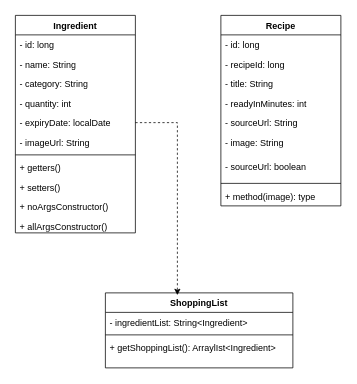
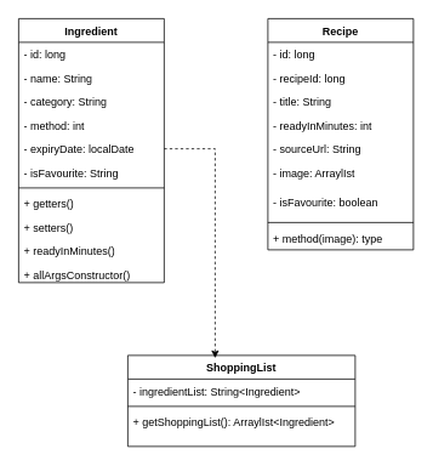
- <mxCell id="6" value="- quantity: int&lt;div&gt;&lt;br&gt;&lt;/div&gt;" style="text;strokeColor=none;fillColor=none;align=left;verticalAlign=top;spacingLeft=4;spacingRight=4;overflow=hidden;rotatable=0;points=[[0,0.5],[1,0.5]];portConstraint=eastwest;whiteSpace=wrap;html=1;" vertex="1" parent="2"><mxGeometry y="104" width="160" height="26" as="geometry" /></mxCell>
+ <mxCell id="6" value="- method: int&lt;div&gt;&lt;br&gt;&lt;/div&gt;" style="text;strokeColor=none;fillColor=none;align=left;verticalAlign=top;spacingLeft=4;spacingRight=4;overflow=hidden;rotatable=0;points=[[0,0.5],[1,0.5]];portConstraint=eastwest;whiteSpace=wrap;html=1;" vertex="1" parent="2"><mxGeometry y="104" width="160" height="26" as="geometry" /></mxCell>
- <mxCell id="8" value="- imageUrl: String&lt;div&gt;&lt;br&gt;&lt;/div&gt;" style="text;strokeColor=none;fillColor=none;align=left;verticalAlign=top;spacingLeft=4;spacingRight=4;overflow=hidden;rotatable=0;points=[[0,0.5],[1,0.5]];portConstraint=eastwest;whiteSpace=wrap;html=1;" vertex="1" parent="2"><mxGeometry y="156" width="160" height="26" as="geometry" /></mxCell>
+ <mxCell id="8" value="- isFavourite: String&lt;div&gt;&lt;br&gt;&lt;/div&gt;" style="text;strokeColor=none;fillColor=none;align=left;verticalAlign=top;spacingLeft=4;spacingRight=4;overflow=hidden;rotatable=0;points=[[0,0.5],[1,0.5]];portConstraint=eastwest;whiteSpace=wrap;html=1;" vertex="1" parent="2"><mxGeometry y="156" width="160" height="26" as="geometry" /></mxCell>
- <mxCell id="20" value="- image: String" style="text;strokeColor=none;fillColor=none;align=left;verticalAlign=top;spacingLeft=4;spacingRight=4;overflow=hidden;rotatable=0;points=[[0,0.5],[1,0.5]];portConstraint=eastwest;whiteSpace=wrap;html=1;" vertex="1" parent="14"><mxGeometry y="156" width="160" height="32" as="geometry" /></mxCell>
+ <mxCell id="20" value="- image: ArraylIst" style="text;strokeColor=none;fillColor=none;align=left;verticalAlign=top;spacingLeft=4;spacingRight=4;overflow=hidden;rotatable=0;points=[[0,0.5],[1,0.5]];portConstraint=eastwest;whiteSpace=wrap;html=1;" vertex="1" parent="14"><mxGeometry y="156" width="160" height="32" as="geometry" /></mxCell>
- <mxCell id="21" value="- sourceUrl: boolean" style="text;strokeColor=none;fillColor=none;align=left;verticalAlign=top;spacingLeft=4;spacingRight=4;overflow=hidden;rotatable=0;points=[[0,0.5],[1,0.5]];portConstraint=eastwest;whiteSpace=wrap;html=1;" vertex="1" parent="14"><mxGeometry y="188" width="160" height="32" as="geometry" /></mxCell>
+ <mxCell id="21" value="- isFavourite: boolean" style="text;strokeColor=none;fillColor=none;align=left;verticalAlign=top;spacingLeft=4;spacingRight=4;overflow=hidden;rotatable=0;points=[[0,0.5],[1,0.5]];portConstraint=eastwest;whiteSpace=wrap;html=1;" vertex="1" parent="14"><mxGeometry y="188" width="160" height="32" as="geometry" /></mxCell>
- <mxCell id="12" value="+ noArgsConstructor()" style="text;strokeColor=none;fillColor=none;align=left;verticalAlign=top;spacingLeft=4;spacingRight=4;overflow=hidden;rotatable=0;points=[[0,0.5],[1,0.5]];portConstraint=eastwest;whiteSpace=wrap;html=1;" vertex="1" parent="2"><mxGeometry y="242" width="160" height="26" as="geometry" /></mxCell>
+ <mxCell id="12" value="+ readyInMinutes()" style="text;strokeColor=none;fillColor=none;align=left;verticalAlign=top;spacingLeft=4;spacingRight=4;overflow=hidden;rotatable=0;points=[[0,0.5],[1,0.5]];portConstraint=eastwest;whiteSpace=wrap;html=1;" vertex="1" parent="2"><mxGeometry y="242" width="160" height="26" as="geometry" /></mxCell>
